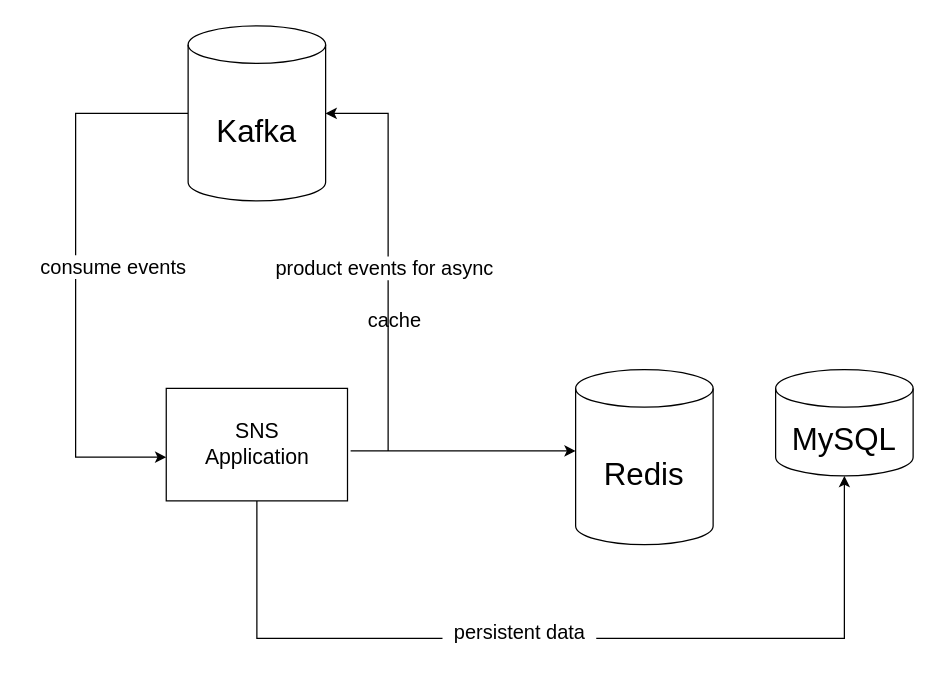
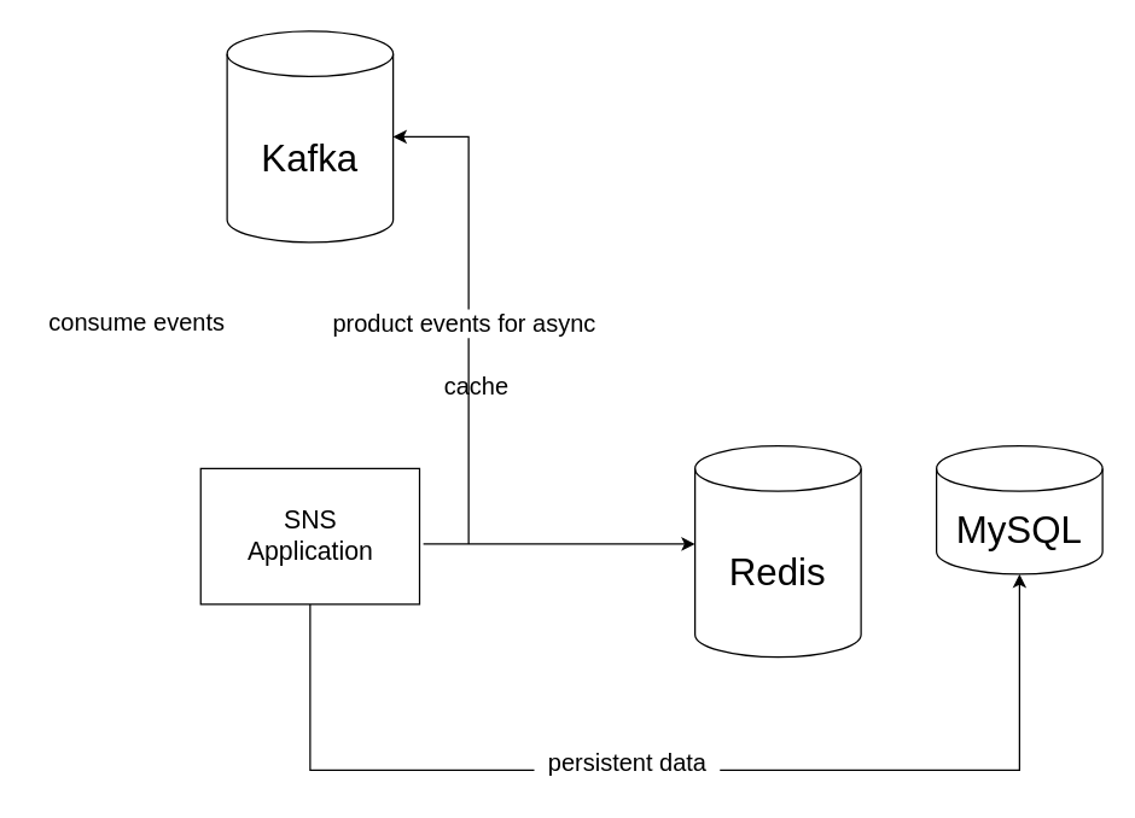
- <mxCell id="2" style="edgeStyle=orthogonalEdgeStyle;rounded=0;orthogonalLoop=1;jettySize=auto;html=1;exitX=0;exitY=0.5;exitDx=0;exitDy=0;exitPerimeter=0;" edge="1" parent="1" source="3" target="5"><mxGeometry relative="1" as="geometry"><mxPoint x="40" y="340" as="targetPoint" /><mxPoint x="110" y="70" as="sourcePoint" /><Array as="points"><mxPoint x="60" y="90" /><mxPoint x="60" y="365" /></Array></mxGeometry></mxCell>
